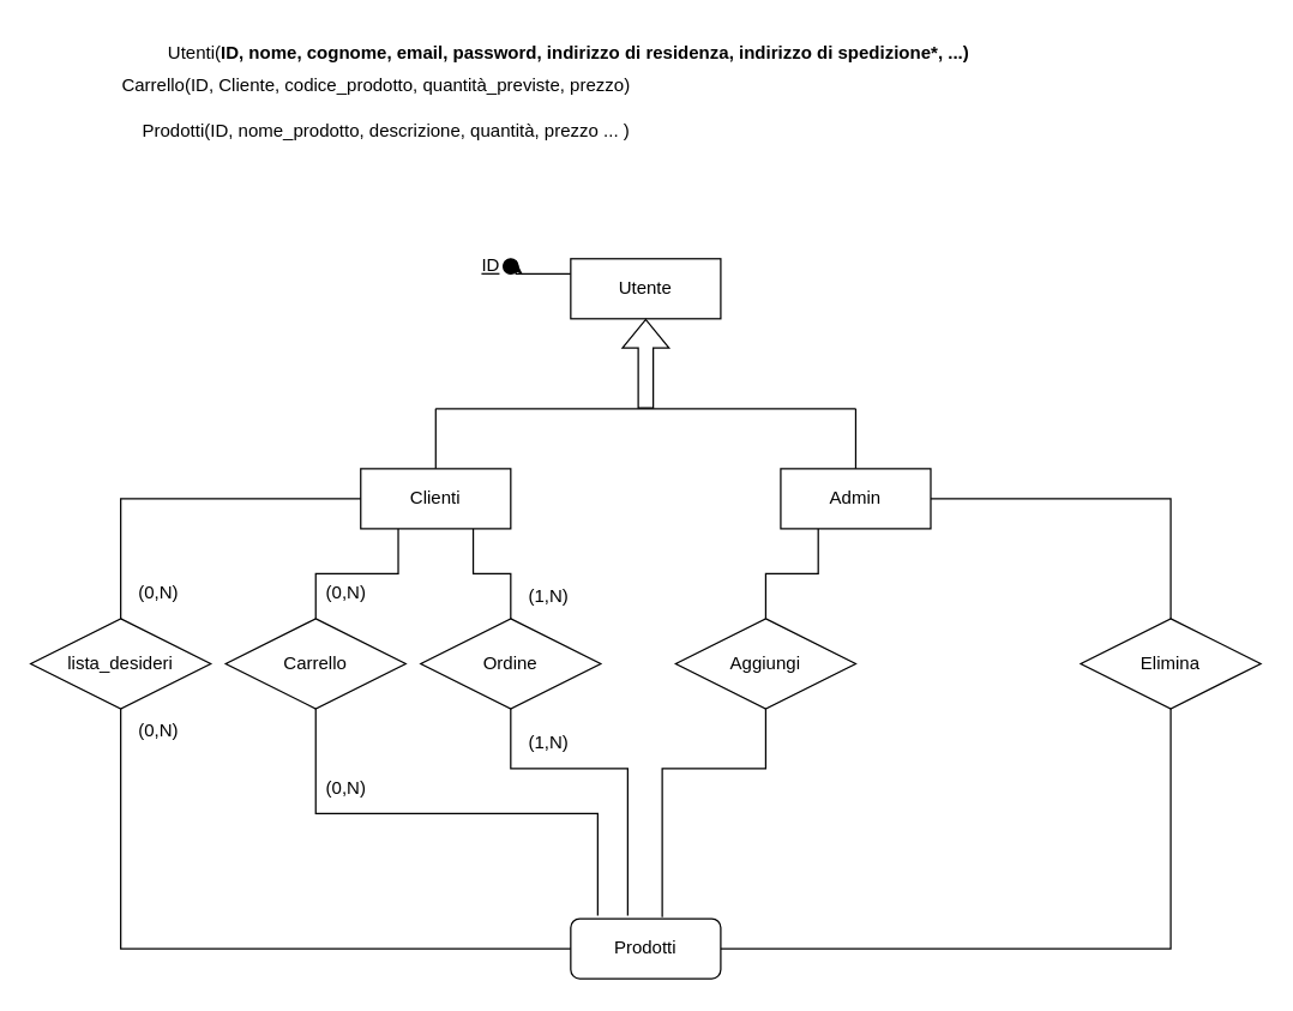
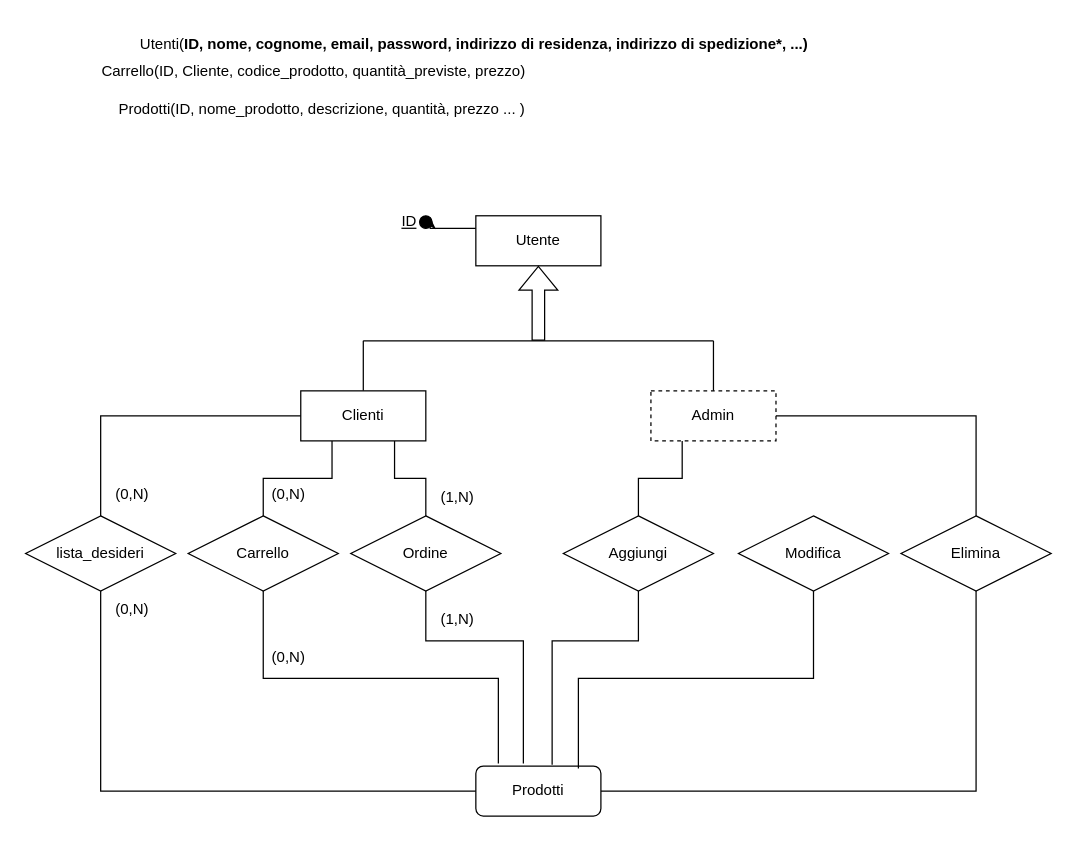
- <mxCell id="14" value="Admin" style="whiteSpace=wrap;html=1;align=center;" vertex="1" parent="1"><mxGeometry x="520" y="312" width="100" height="40" as="geometry" /></mxCell>
+ <mxCell id="14" value="Admin" style="whiteSpace=wrap;html=1;align=center;dashed=1;" vertex="1" parent="1"><mxGeometry x="520" y="312" width="100" height="40" as="geometry" /></mxCell>
+ <mxCell id="19" value="Modifica" style="shape=rhombus;perimeter=rhombusPerimeter;whiteSpace=wrap;html=1;align=center;" vertex="1" parent="1"><mxGeometry x="590" y="412" width="120" height="60" as="geometry" /></mxCell>
+ <mxCell id="23" style="edgeStyle=orthogonalEdgeStyle;rounded=0;orthogonalLoop=1;jettySize=auto;html=1;exitX=0.5;exitY=1;exitDx=0;exitDy=0;entryX=0.82;entryY=0.05;entryDx=0;entryDy=0;entryPerimeter=0;endArrow=none;endFill=0;" edge="1" parent="1" source="19" target="5"><mxGeometry relative="1" as="geometry" /></mxCell>
